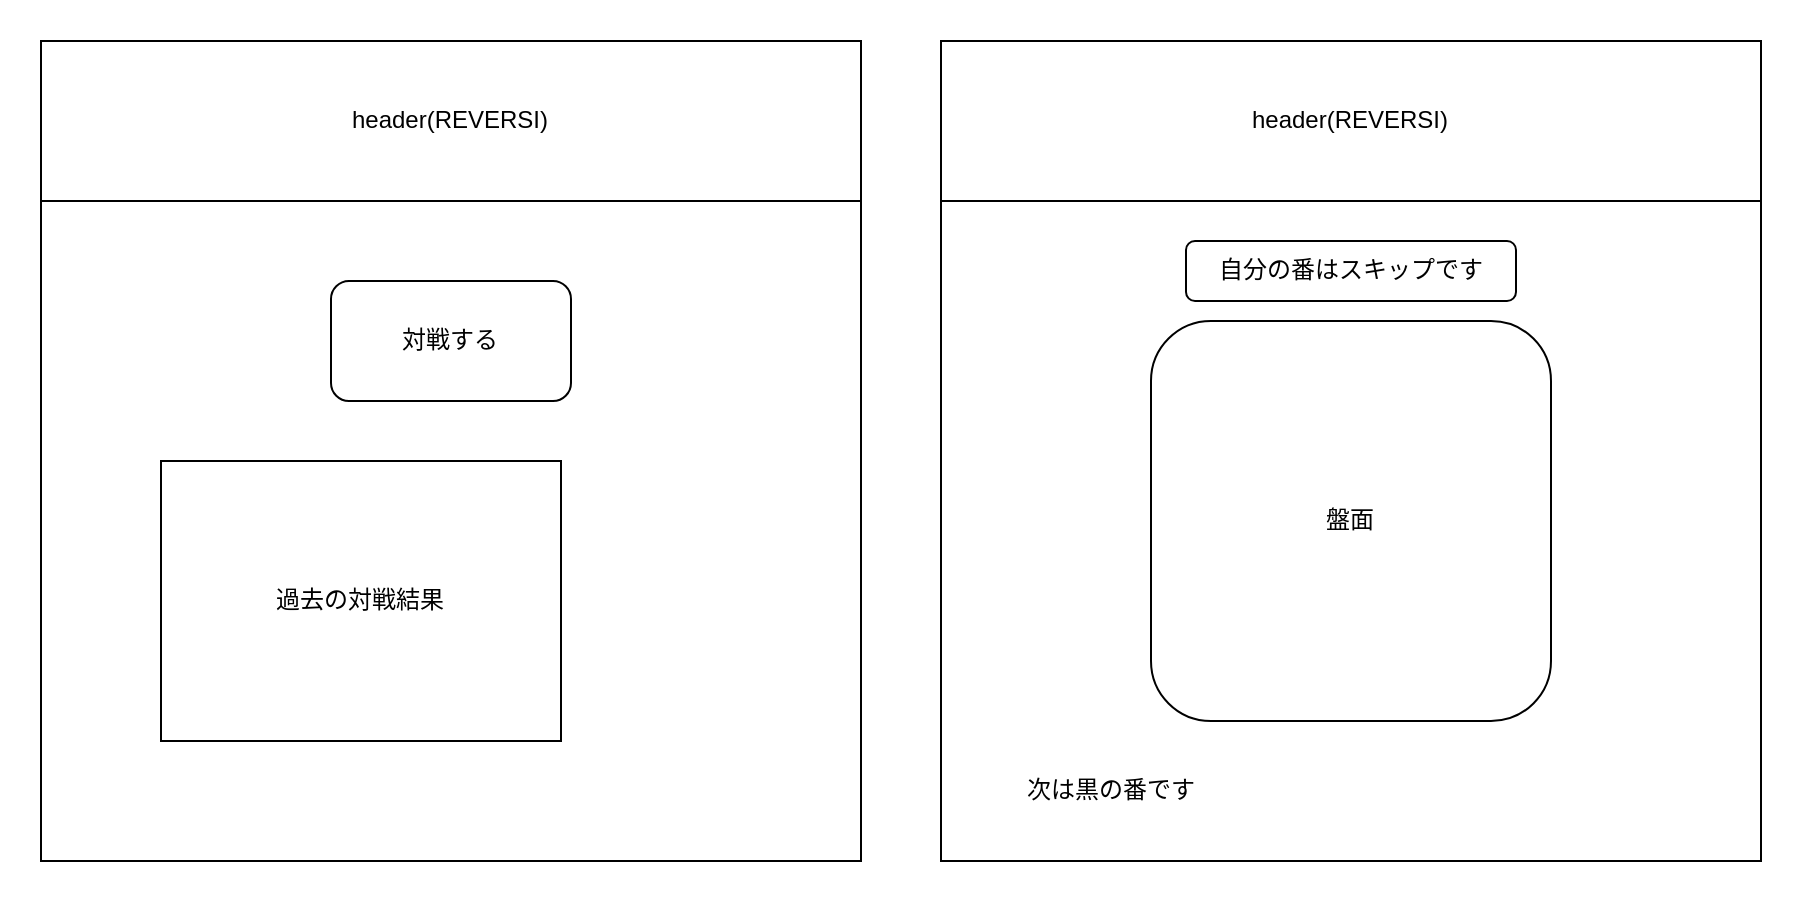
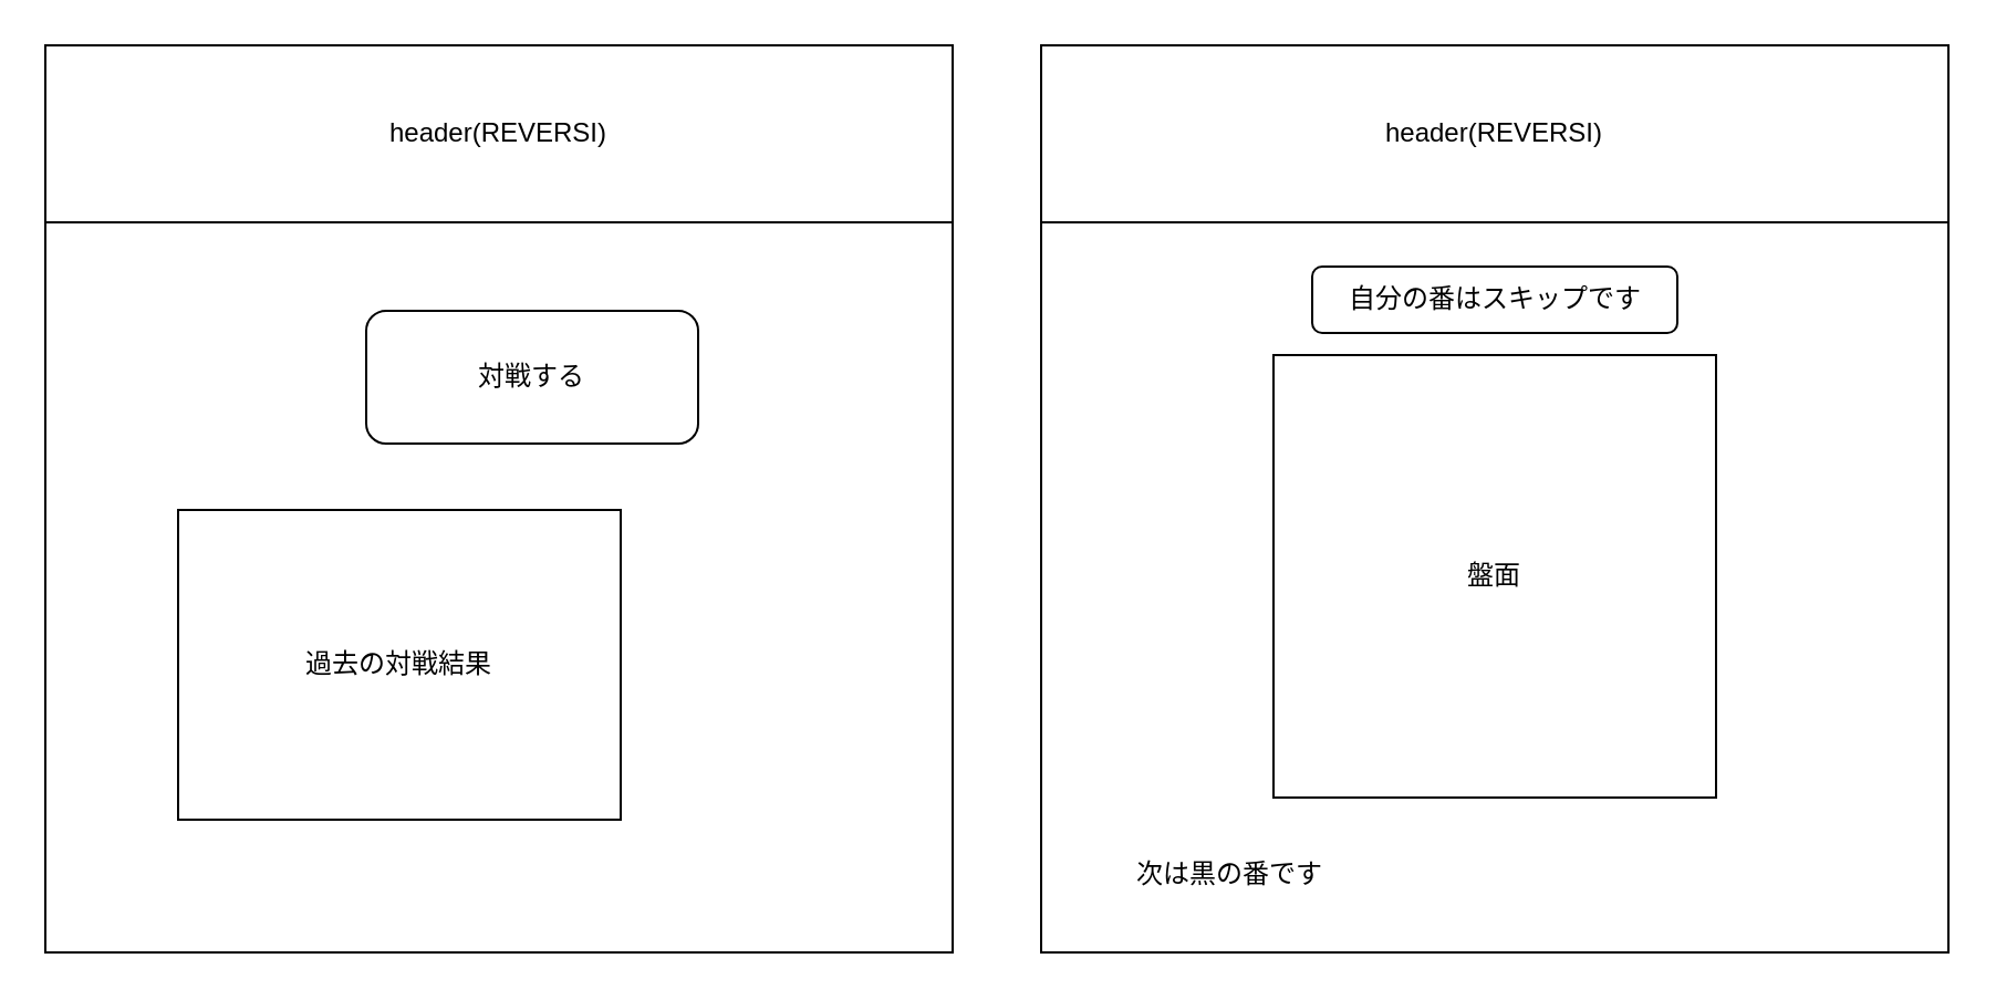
- <mxCell id="4" value="対戦する" style="rounded=1;whiteSpace=wrap;html=1;fillColor=none;" vertex="1" parent="1"><mxGeometry x="165" y="140" width="120" height="60" as="geometry" /></mxCell>
+ <mxCell id="4" value="対戦する" style="rounded=1;whiteSpace=wrap;html=1;fillColor=none;" vertex="1" parent="1"><mxGeometry x="165" y="140" width="150" height="60" as="geometry" /></mxCell>
- <mxCell id="9" value="盤面" style="whiteSpace=wrap;html=1;fillColor=none;rounded=1;" vertex="1" parent="1"><mxGeometry x="575" y="160" width="200" height="200" as="geometry" /></mxCell>
+ <mxCell id="9" value="盤面" style="rounded=0;whiteSpace=wrap;html=1;fillColor=none;" vertex="1" parent="1"><mxGeometry x="575" y="160" width="200" height="200" as="geometry" /></mxCell>
